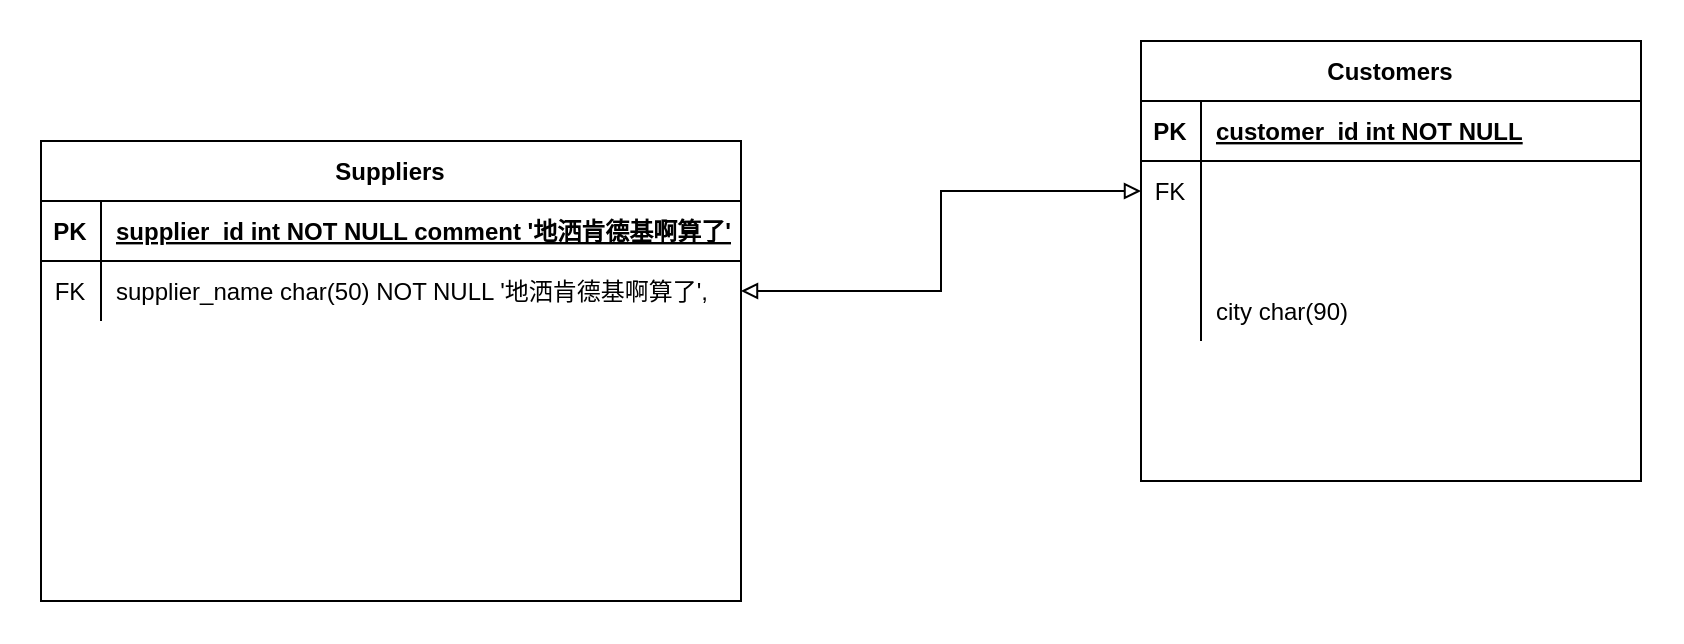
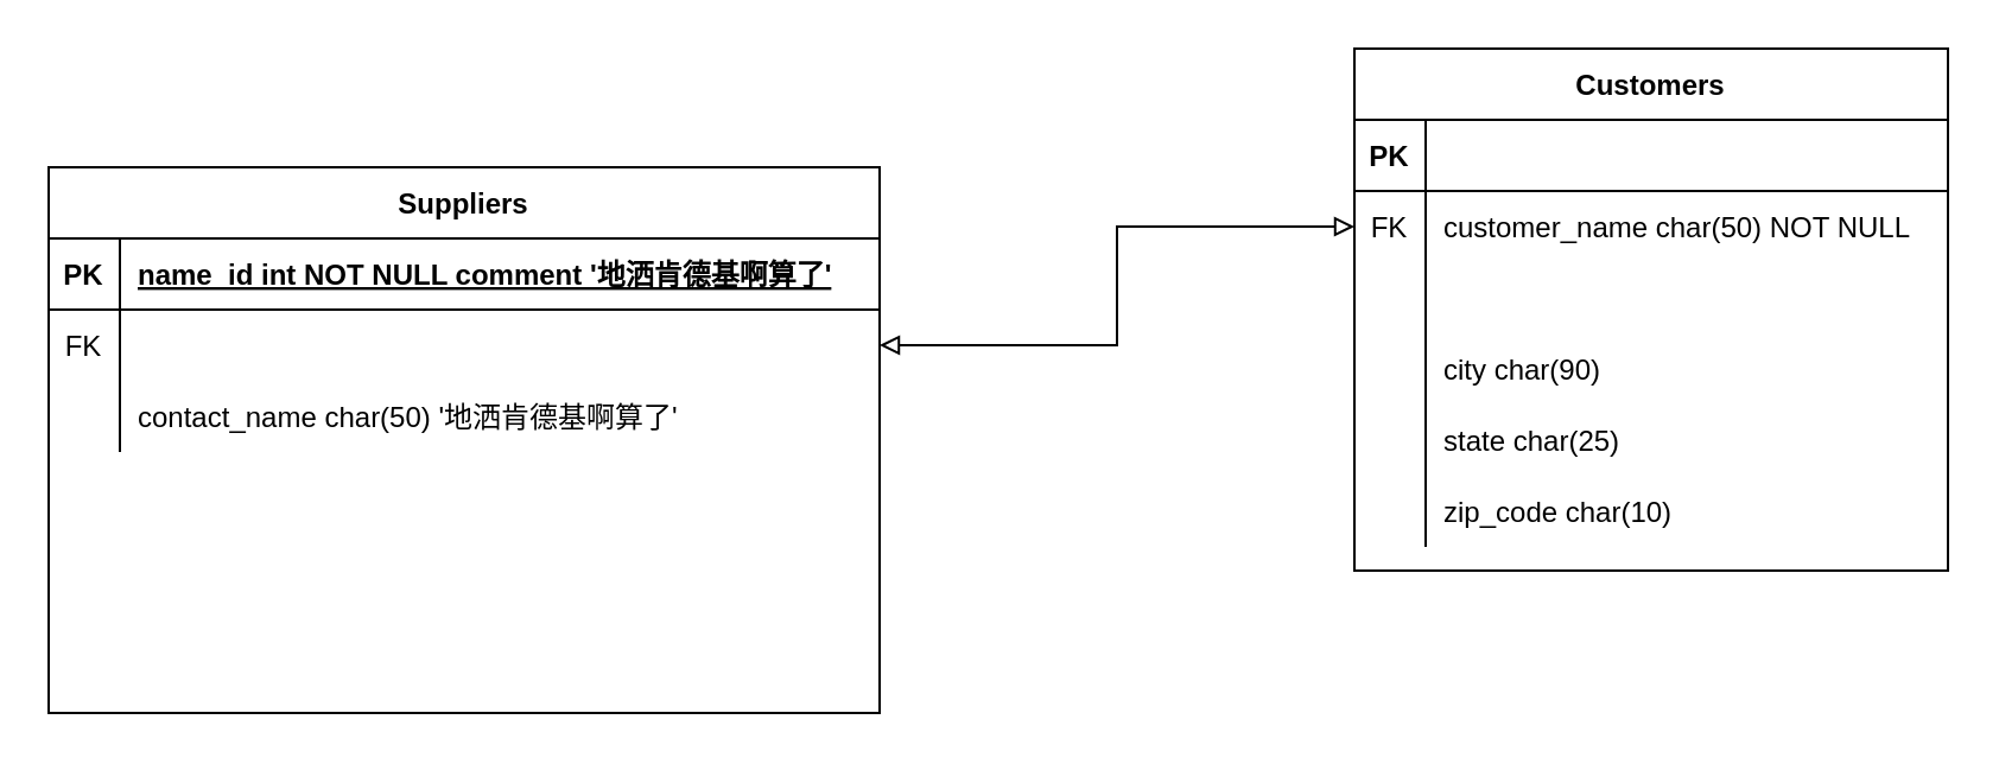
- <mxCell id="15" value="customer_id int NOT NULL " style="shape=partialRectangle;overflow=hidden;connectable=0;fillColor=none;top=0;left=0;bottom=0;right=0;align=left;spacingLeft=6;fontStyle=5;" parent="13" vertex="1"><mxGeometry x="30" width="220" height="30" as="geometry" /></mxCell>
+ <mxCell id="18" value="customer_name char(50) NOT NULL" style="shape=partialRectangle;overflow=hidden;connectable=0;fillColor=none;top=0;left=0;bottom=0;right=0;align=left;spacingLeft=6;" parent="16" vertex="1"><mxGeometry x="30" width="220" height="30" as="geometry" /></mxCell>
- <mxCell id="5" value="supplier_id int NOT NULL  comment '地洒肯德基啊算了'" style="shape=partialRectangle;overflow=hidden;connectable=0;fillColor=none;top=0;left=0;bottom=0;right=0;align=left;spacingLeft=6;fontStyle=5;" parent="3" vertex="1"><mxGeometry x="30" width="320" height="30" as="geometry" /></mxCell>
+ <mxCell id="5" value="name_id int NOT NULL  comment '地洒肯德基啊算了'" style="shape=partialRectangle;overflow=hidden;connectable=0;fillColor=none;top=0;left=0;bottom=0;right=0;align=left;spacingLeft=6;fontStyle=5;" parent="3" vertex="1"><mxGeometry x="30" width="320" height="30" as="geometry" /></mxCell>
- <mxCell id="8" value="supplier_name char(50) NOT NULL '地洒肯德基啊算了'," style="shape=partialRectangle;overflow=hidden;connectable=0;fillColor=none;top=0;left=0;bottom=0;right=0;align=left;spacingLeft=6;" parent="6" vertex="1"><mxGeometry x="30" width="320" height="30" as="geometry" /></mxCell>
+ <mxCell id="11" value="contact_name char(50) '地洒肯德基啊算了'" style="shape=partialRectangle;overflow=hidden;connectable=0;fillColor=none;top=0;left=0;bottom=0;right=0;align=left;spacingLeft=6;" parent="9" vertex="1"><mxGeometry x="30" width="320" height="30" as="geometry" /></mxCell>
+ <mxCell id="26" value="state char(25)" style="shape=partialRectangle;overflow=hidden;connectable=0;fillColor=none;top=0;left=0;bottom=0;right=0;align=left;spacingLeft=6;" parent="24" vertex="1"><mxGeometry x="30" width="220" height="30" as="geometry" /></mxCell>
+ <mxCell id="29" value="zip_code char(10)" style="shape=partialRectangle;overflow=hidden;connectable=0;fillColor=none;top=0;left=0;bottom=0;right=0;align=left;spacingLeft=6;" parent="27" vertex="1"><mxGeometry x="30" width="220" height="30" as="geometry" /></mxCell>
